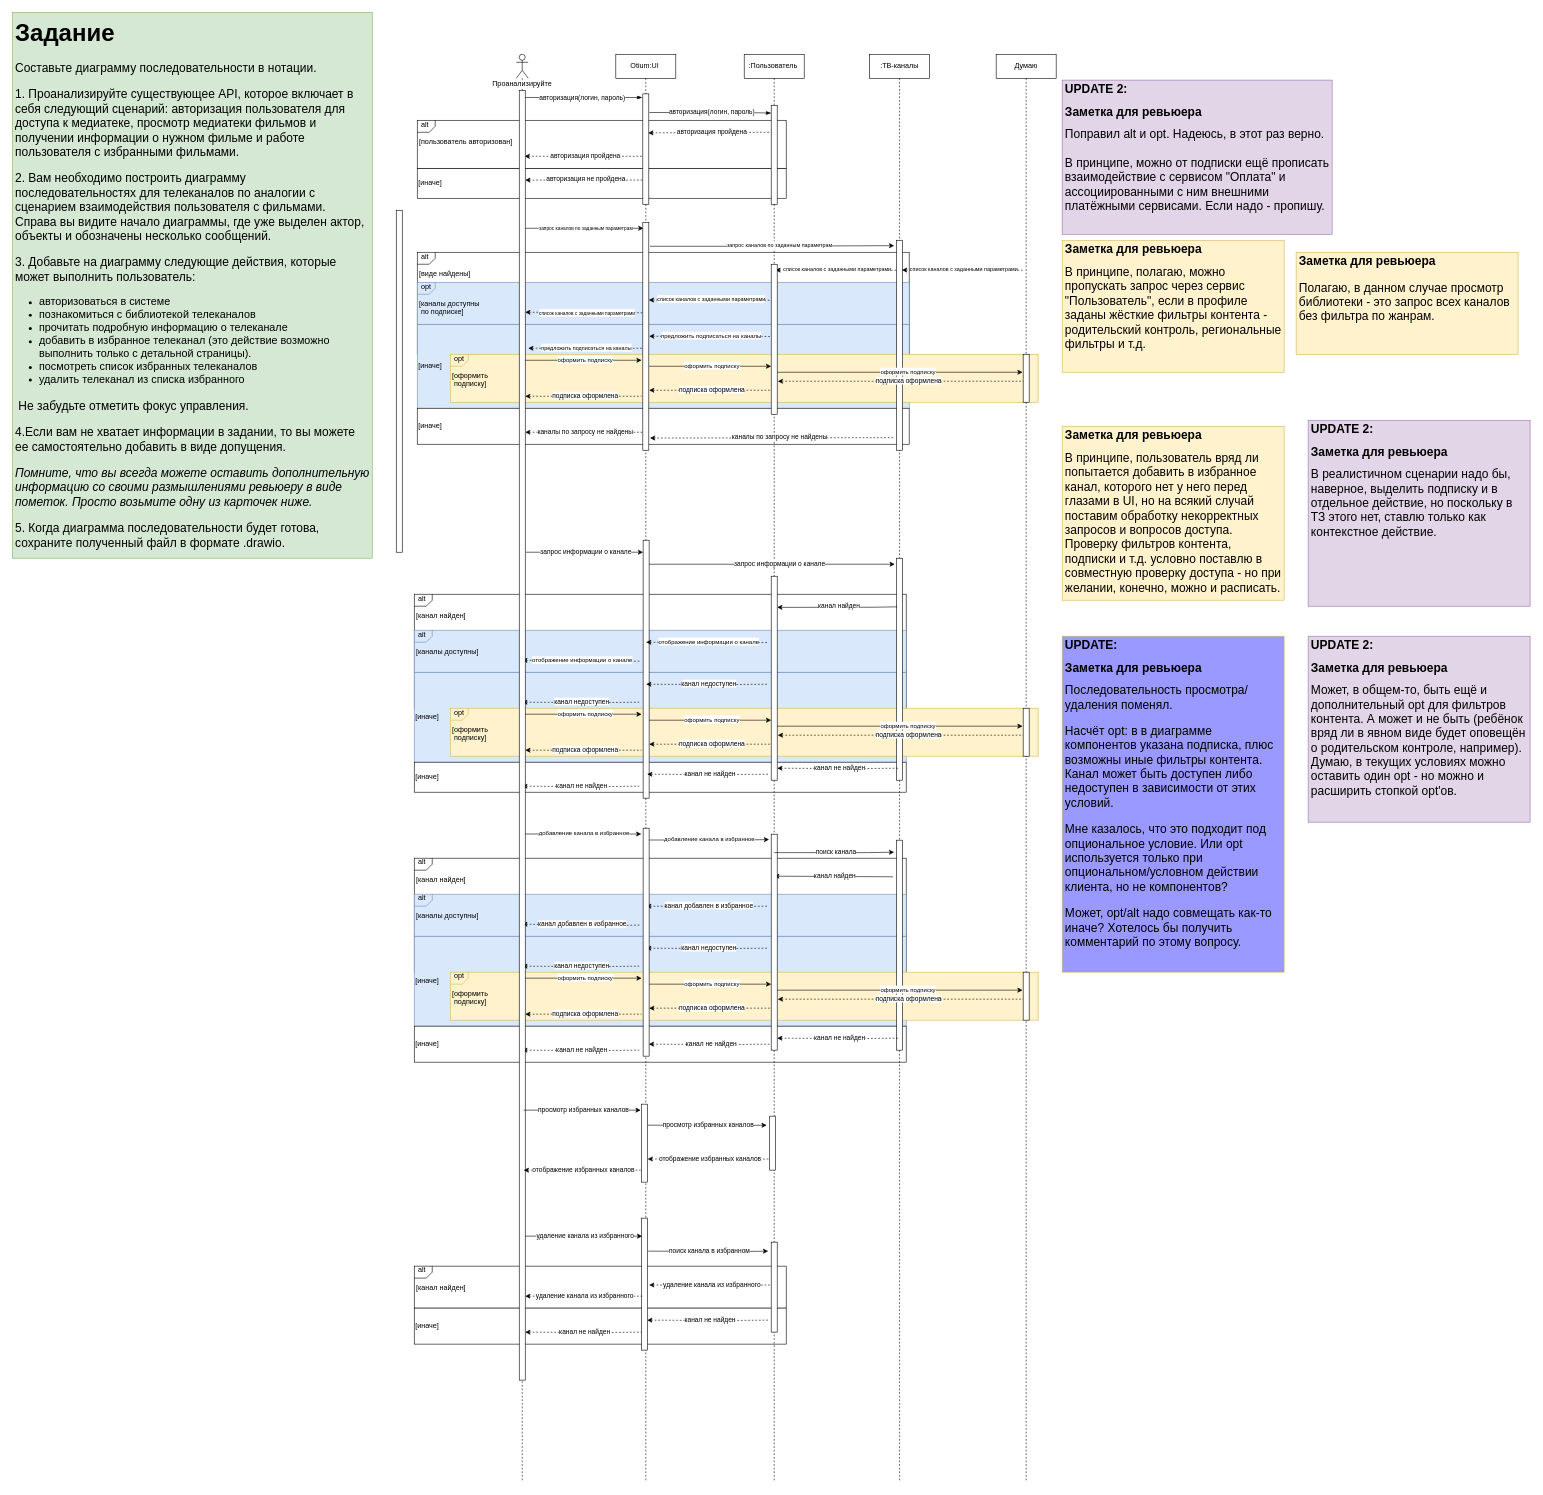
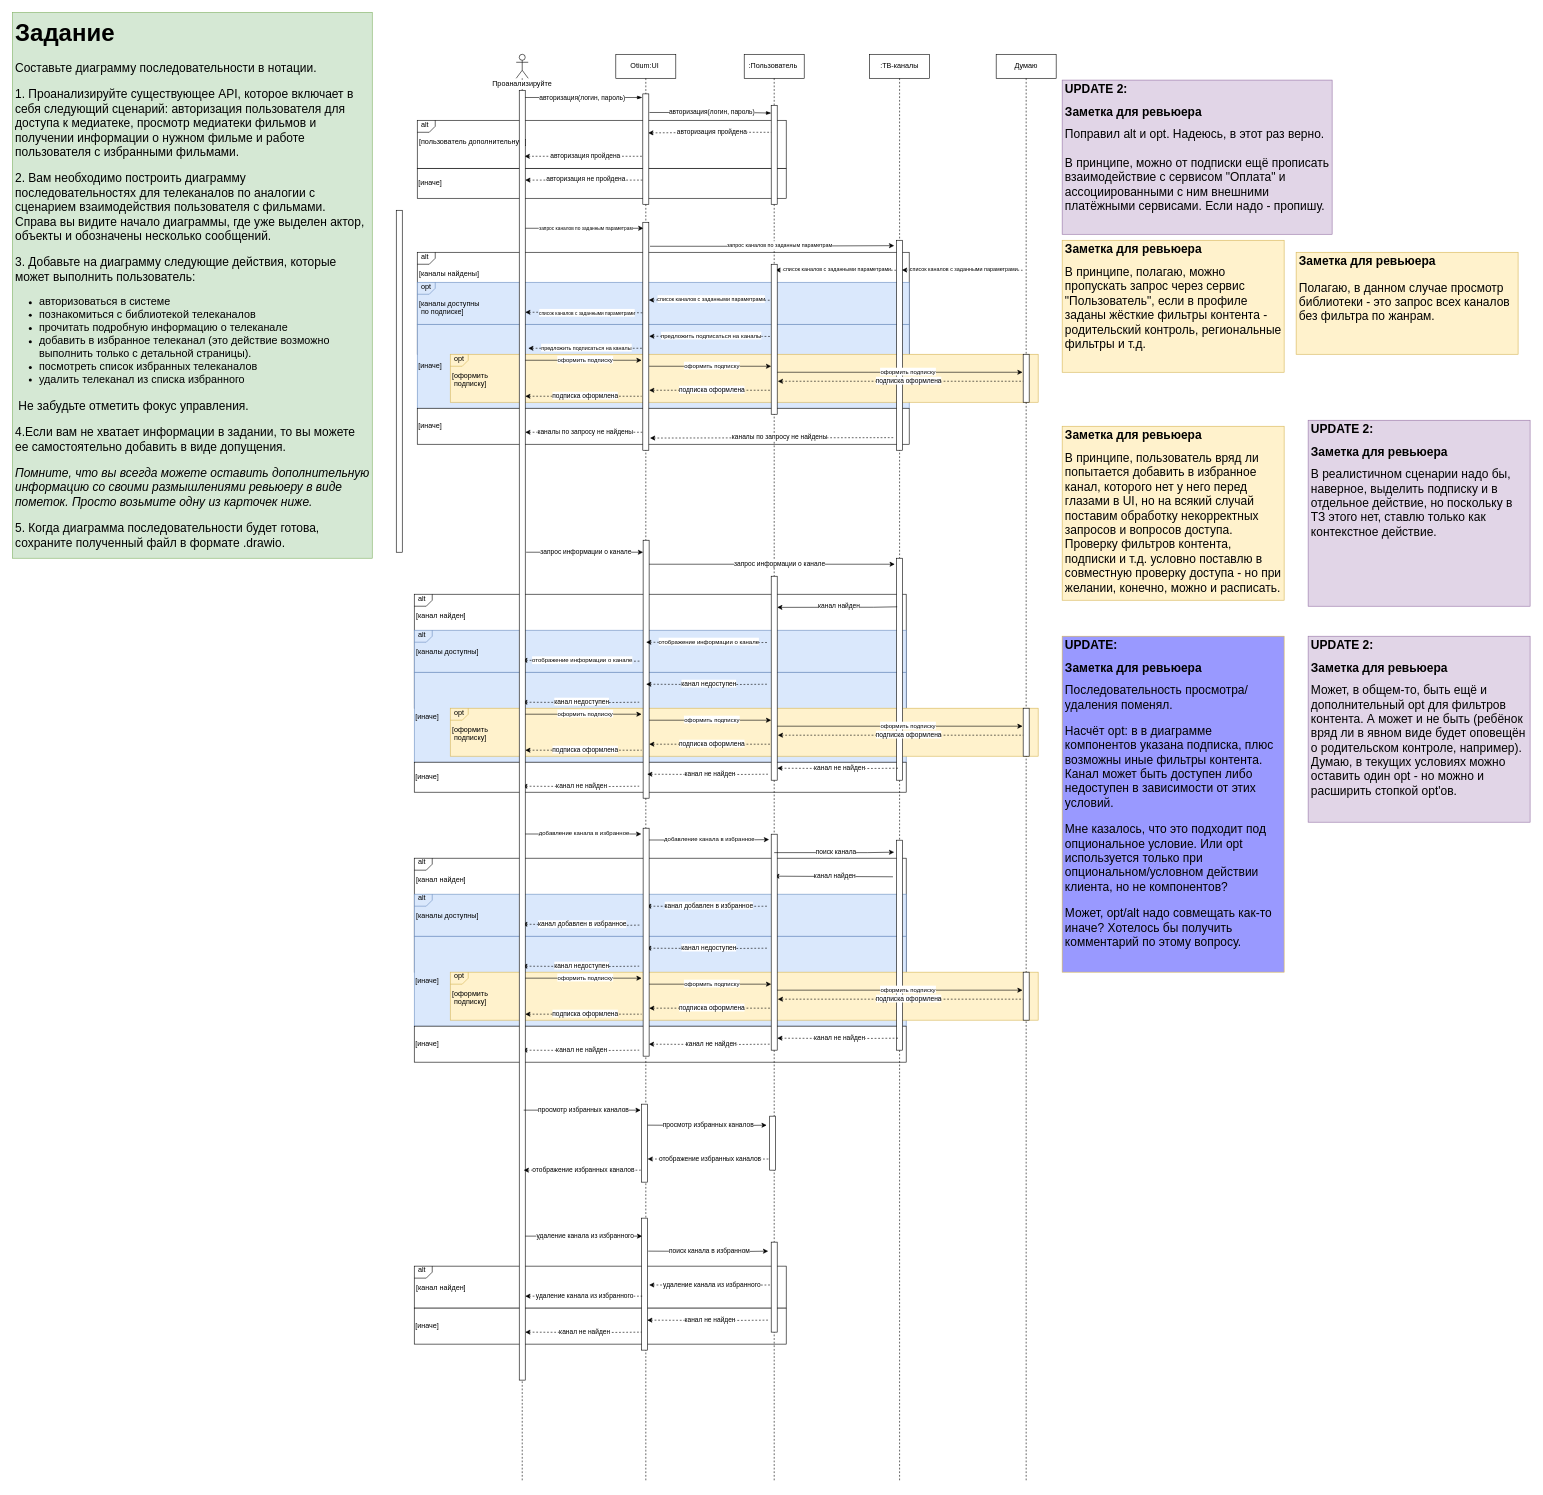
- <mxCell id="20" value="&lt;div&gt;&amp;nbsp; alt&lt;/div&gt;&lt;div&gt;&lt;br&gt;&lt;/div&gt;&amp;nbsp;[пользователь авторизован]" style="html=1;shape=mxgraph.sysml.package;align=left;spacingLeft=5;verticalAlign=top;spacingTop=-3;labelX=30.86;html=1;overflow=fill;" vertex="1" parent="1"><mxGeometry x="695" y="200" width="615" height="80" as="geometry" /></mxCell>
+ <mxCell id="20" value="&lt;div&gt;&amp;nbsp; alt&lt;/div&gt;&lt;div&gt;&lt;br&gt;&lt;/div&gt;&amp;nbsp;[пользователь дополнительную]" style="html=1;shape=mxgraph.sysml.package;align=left;spacingLeft=5;verticalAlign=top;spacingTop=-3;labelX=30.86;html=1;overflow=fill;" vertex="1" parent="1"><mxGeometry x="695" y="200" width="615" height="80" as="geometry" /></mxCell>
- <mxCell id="8" value="&lt;div&gt;&amp;nbsp; alt&lt;/div&gt;&lt;div&gt;&lt;br&gt;&lt;/div&gt;&amp;nbsp;[виде найдены]" style="html=1;shape=mxgraph.sysml.package;align=left;spacingLeft=5;verticalAlign=top;spacingTop=-3;labelX=30.86;html=1;overflow=fill;" vertex="1" parent="1"><mxGeometry x="695" y="420" width="820" height="170" as="geometry" /></mxCell>
+ <mxCell id="8" value="&lt;div&gt;&amp;nbsp; alt&lt;/div&gt;&lt;div&gt;&lt;br&gt;&lt;/div&gt;&amp;nbsp;[каналы найдены]" style="html=1;shape=mxgraph.sysml.package;align=left;spacingLeft=5;verticalAlign=top;spacingTop=-3;labelX=30.86;html=1;overflow=fill;" vertex="1" parent="1"><mxGeometry x="695" y="420" width="820" height="170" as="geometry" /></mxCell>
